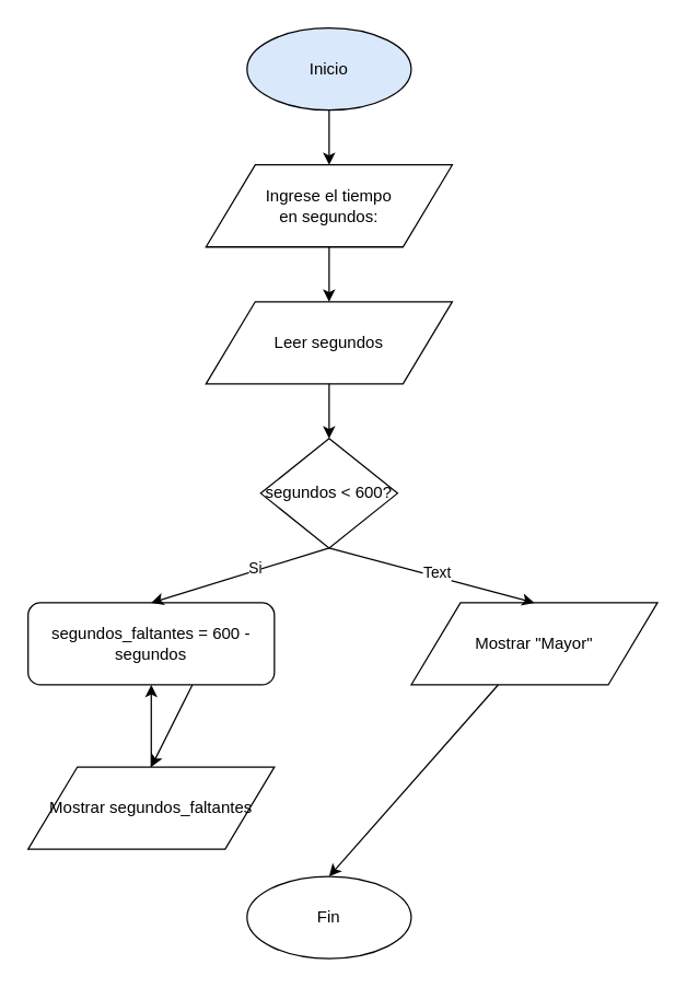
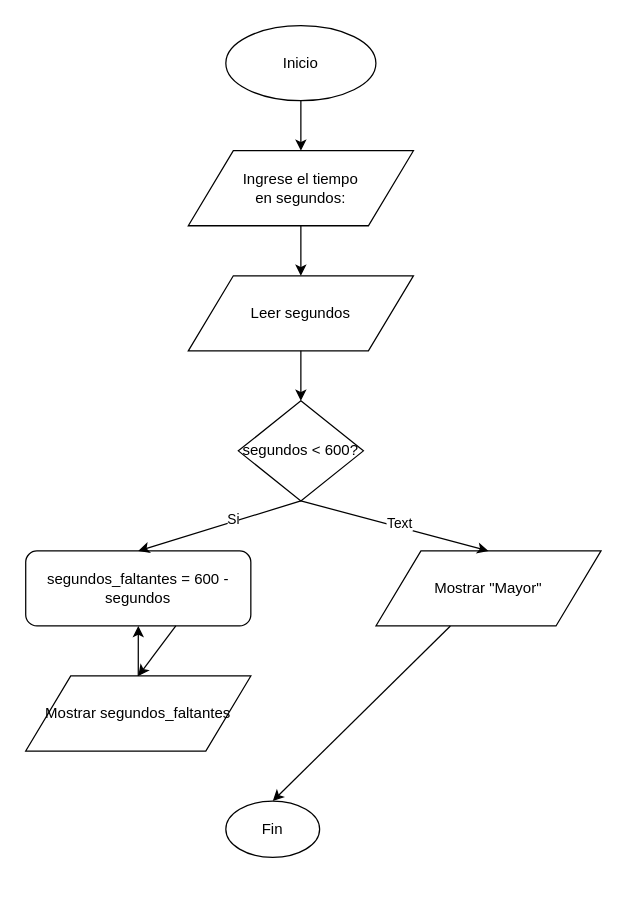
- <mxCell id="2" value="Inicio" style="ellipse;whiteSpace=wrap;html=1;fillColor=#dae8fc;" parent="1" vertex="1"><mxGeometry x="180" y="20" width="120" height="60" as="geometry" /></mxCell>
+ <mxCell id="2" value="Inicio" style="ellipse;whiteSpace=wrap;html=1;" parent="1" vertex="1"><mxGeometry x="180" y="20" width="120" height="60" as="geometry" /></mxCell>
- <mxCell id="8" value="Mostrar segundos_faltantes" style="shape=parallelogram;perimeter=parallelogramPerimeter;whiteSpace=wrap;html=1;align=center;verticalAlign=middle;" parent="1" vertex="1"><mxGeometry x="20" y="560" width="180" height="60" as="geometry" /></mxCell>
+ <mxCell id="8" value="Mostrar segundos_faltantes" style="shape=parallelogram;perimeter=parallelogramPerimeter;whiteSpace=wrap;html=1;align=center;verticalAlign=middle;" parent="1" vertex="1"><mxGeometry x="20" y="540" width="180" height="60" as="geometry" /></mxCell>
- <mxCell id="10" value="Fin" style="ellipse;whiteSpace=wrap;html=1;" parent="1" vertex="1"><mxGeometry x="180" y="640" width="120" height="60" as="geometry" /></mxCell>
+ <mxCell id="10" value="Fin" style="ellipse;whiteSpace=wrap;html=1;" parent="1" vertex="1"><mxGeometry x="180" y="640" width="75" height="45" as="geometry" /></mxCell>
